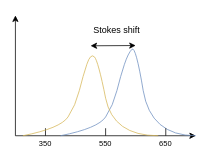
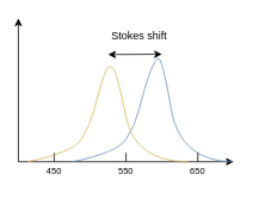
- <mxCell id="7" value="350" style="text;html=1;strokeColor=none;fillColor=none;align=center;verticalAlign=middle;whiteSpace=wrap;rounded=0;fontColor=#000000;fontSize=10;" parent="1" vertex="1"><mxGeometry x="40" y="180" width="40" height="20" as="geometry" /></mxCell>
+ <mxCell id="7" value="450" style="text;html=1;strokeColor=none;fillColor=none;align=center;verticalAlign=middle;whiteSpace=wrap;rounded=0;fontColor=#000000;fontSize=10;" parent="1" vertex="1"><mxGeometry x="40" y="180" width="40" height="20" as="geometry" /></mxCell>
